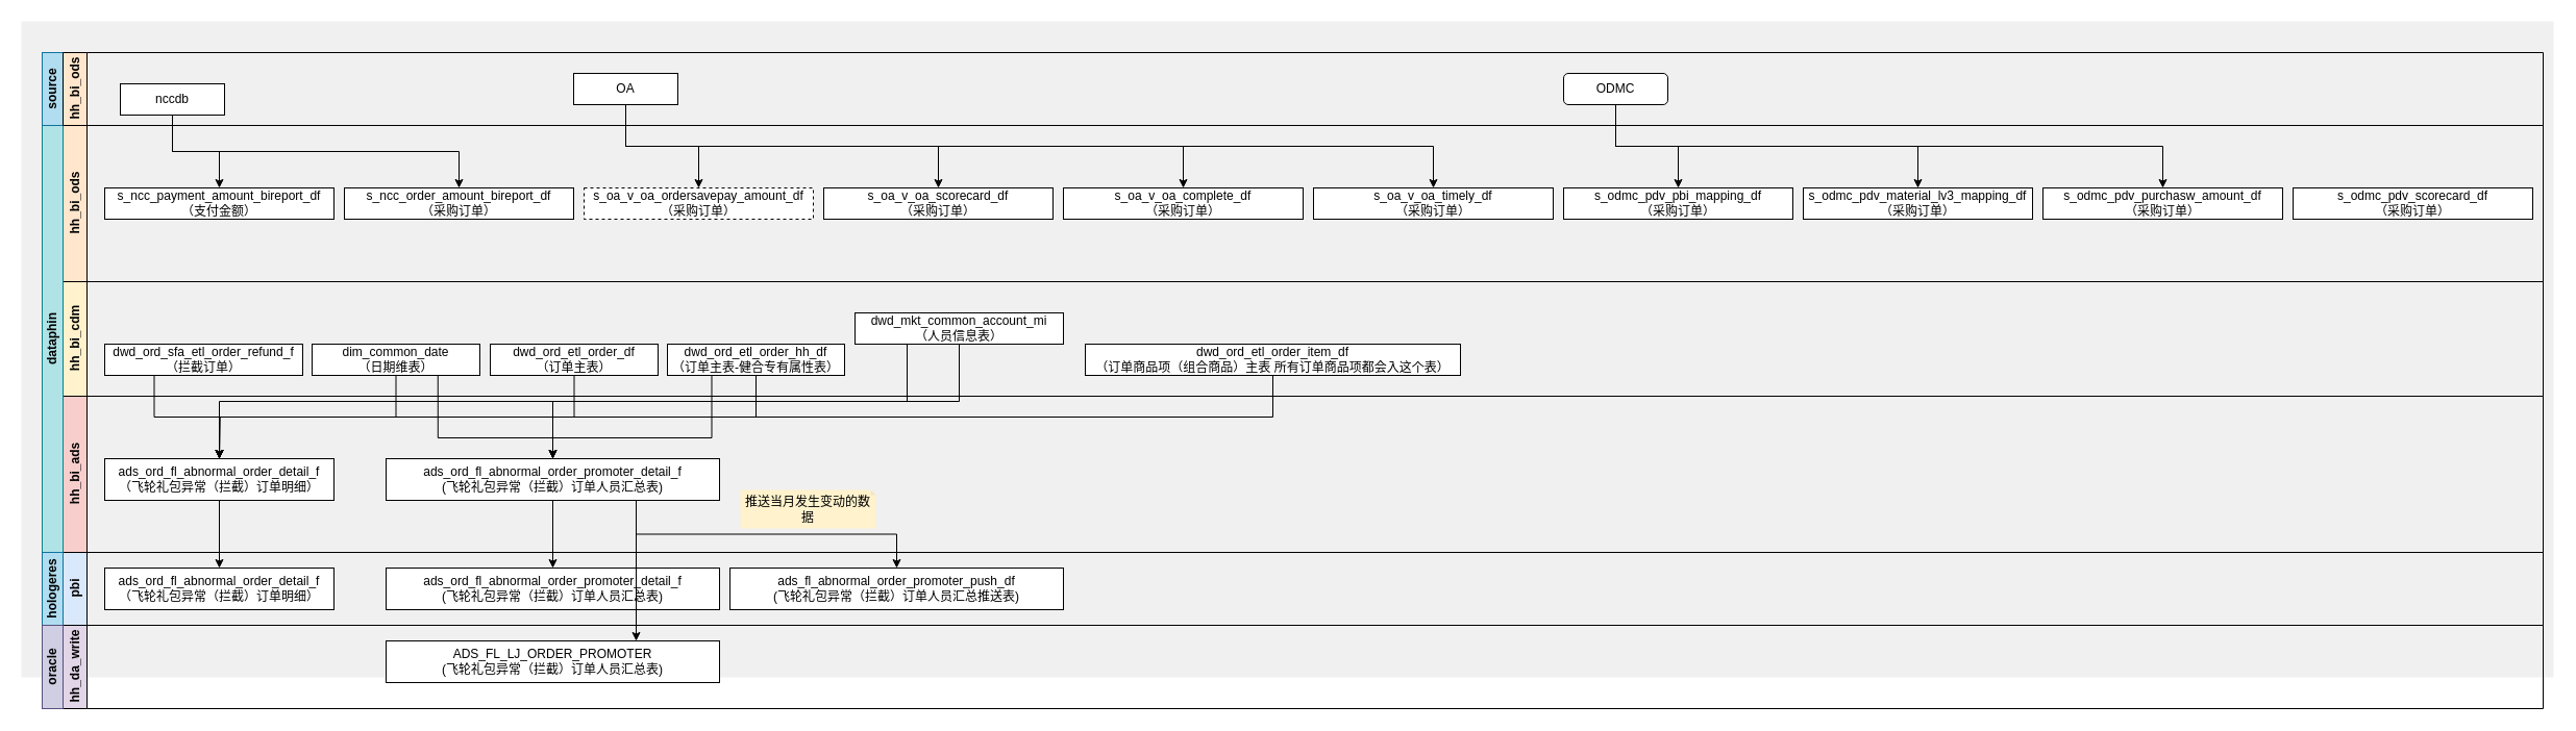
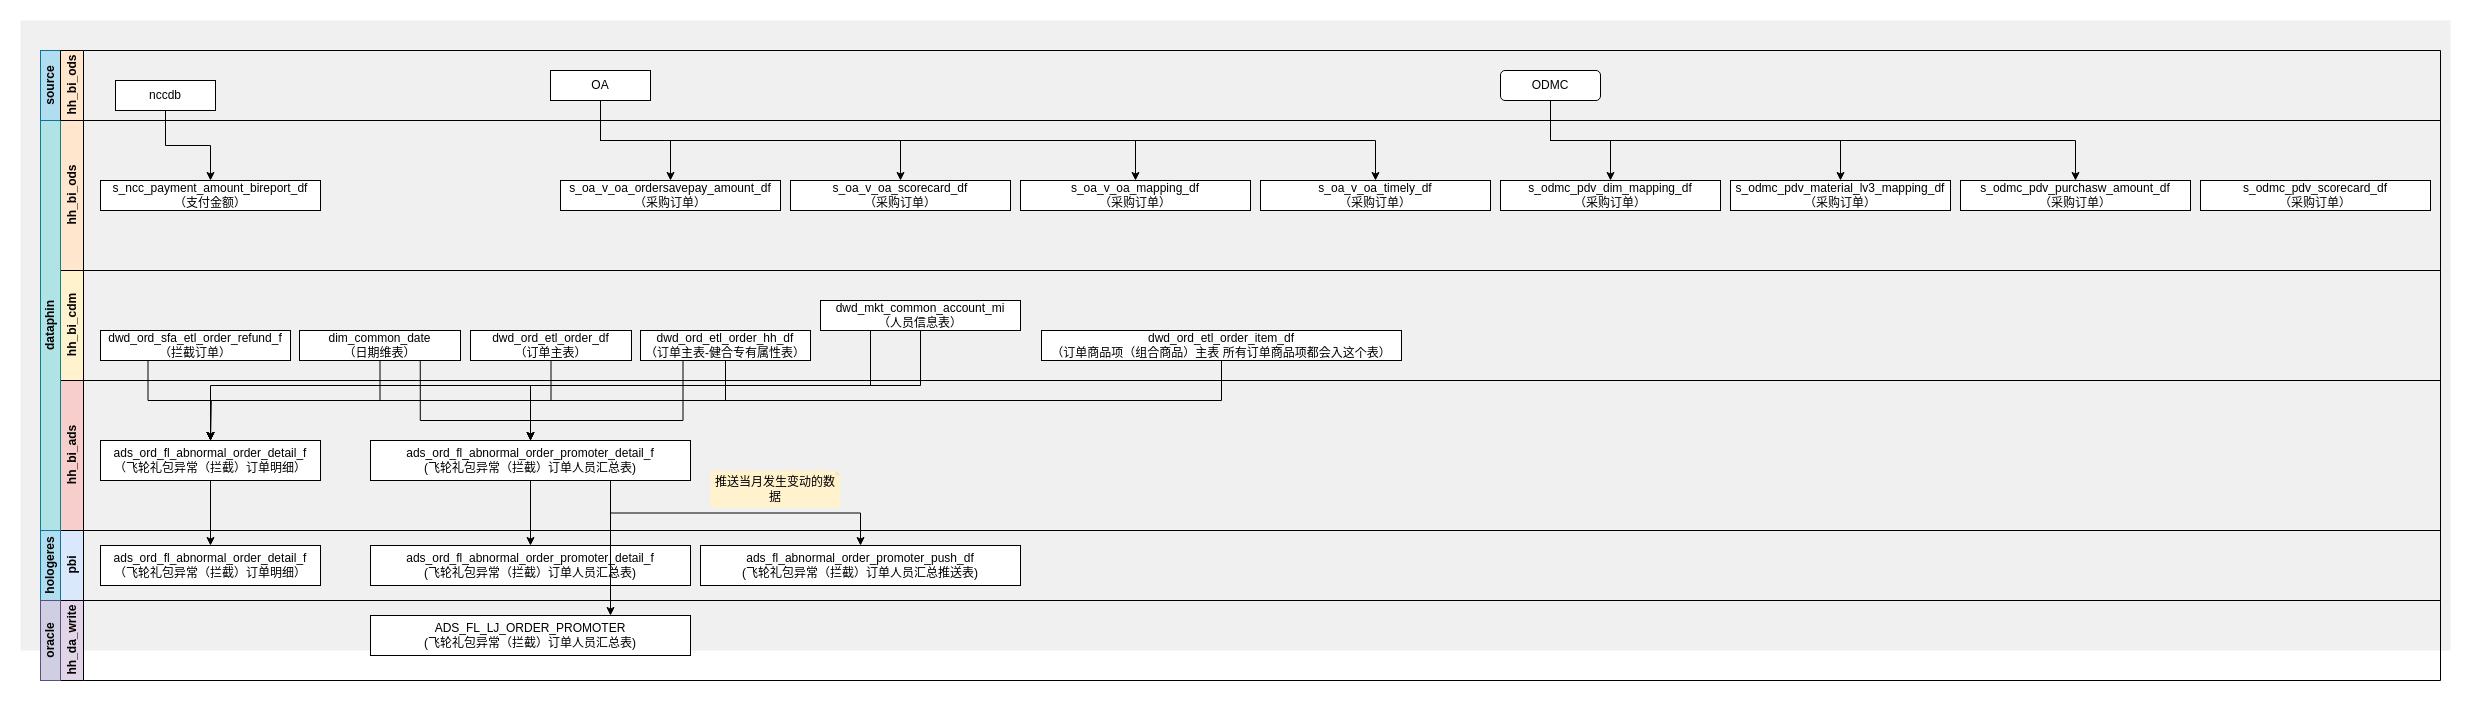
- <mxCell id="53" style="edgeStyle=orthogonalEdgeStyle;rounded=0;orthogonalLoop=1;jettySize=auto;html=1;exitX=0.5;exitY=1;exitDx=0;exitDy=0;entryX=0.5;entryY=0;entryDx=0;entryDy=0;" edge="1" parent="1" source="49" target="8"><mxGeometry relative="1" as="geometry" /></mxCell>
- <mxCell id="8" value="s_ncc_order_amount_bireport_df&lt;br&gt;（采购订单）" style="rounded=0;whiteSpace=wrap;html=1;" vertex="1" parent="3"><mxGeometry x="270" y="60" width="220" height="30" as="geometry" /></mxCell>
- <mxCell id="7" value="s_oa_v_oa_ordersavepay_amount_df（采购订单）" style="rounded=0;whiteSpace=wrap;html=1;dashed=1;" vertex="1" parent="3"><mxGeometry x="500" y="60" width="220" height="30" as="geometry" /></mxCell>
+ <mxCell id="7" value="s_oa_v_oa_ordersavepay_amount_df（采购订单）" style="rounded=0;whiteSpace=wrap;html=1;" vertex="1" parent="3"><mxGeometry x="500" y="60" width="220" height="30" as="geometry" /></mxCell>
- <mxCell id="5" value="s_oa_v_oa_complete_df&lt;br&gt;（采购订单）" style="rounded=0;whiteSpace=wrap;html=1;" vertex="1" parent="3"><mxGeometry x="960" y="60" width="230" height="30" as="geometry" /></mxCell>
+ <mxCell id="5" value="s_oa_v_oa_mapping_df&lt;br&gt;（采购订单）" style="rounded=0;whiteSpace=wrap;html=1;" vertex="1" parent="3"><mxGeometry x="960" y="60" width="230" height="30" as="geometry" /></mxCell>
- <mxCell id="10" value="s_odmc_pdv_pbi_mapping_df&lt;br&gt;（采购订单）" style="rounded=0;whiteSpace=wrap;html=1;" vertex="1" parent="3"><mxGeometry x="1440" y="60" width="220" height="30" as="geometry" /></mxCell>
+ <mxCell id="10" value="s_odmc_pdv_dim_mapping_df&lt;br&gt;（采购订单）" style="rounded=0;whiteSpace=wrap;html=1;" vertex="1" parent="3"><mxGeometry x="1440" y="60" width="220" height="30" as="geometry" /></mxCell>
